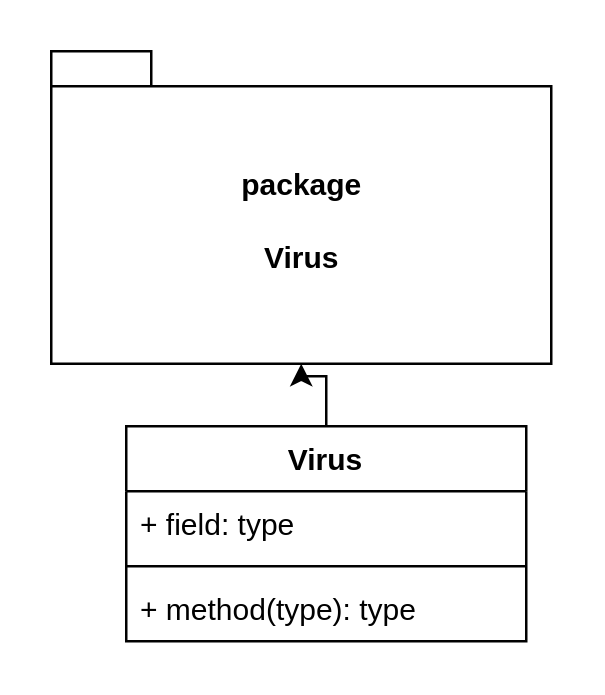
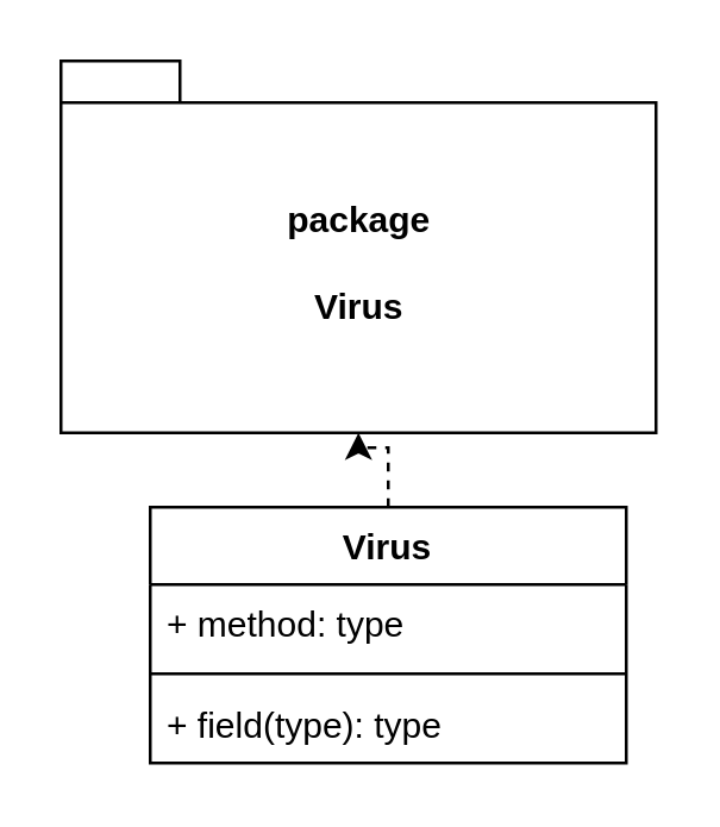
- <mxCell id="3" value="" style="edgeStyle=orthogonalEdgeStyle;rounded=0;orthogonalLoop=1;jettySize=auto;html=1;" edge="1" parent="1" source="4" target="2"><mxGeometry relative="1" as="geometry" /></mxCell>
+ <mxCell id="3" value="" style="edgeStyle=orthogonalEdgeStyle;rounded=0;orthogonalLoop=1;jettySize=auto;html=1;dashed=1;" edge="1" parent="1" source="4" target="2"><mxGeometry relative="1" as="geometry" /></mxCell>
- <mxCell id="5" value="+ field: type" style="text;strokeColor=none;fillColor=none;align=left;verticalAlign=top;spacingLeft=4;spacingRight=4;overflow=hidden;rotatable=0;points=[[0,0.5],[1,0.5]];portConstraint=eastwest;" parent="4" vertex="1"><mxGeometry y="26" width="160" height="26" as="geometry" /></mxCell>
+ <mxCell id="5" value="+ method: type" style="text;strokeColor=none;fillColor=none;align=left;verticalAlign=top;spacingLeft=4;spacingRight=4;overflow=hidden;rotatable=0;points=[[0,0.5],[1,0.5]];portConstraint=eastwest;" parent="4" vertex="1"><mxGeometry y="26" width="160" height="26" as="geometry" /></mxCell>
- <mxCell id="7" value="+ method(type): type" style="text;strokeColor=none;fillColor=none;align=left;verticalAlign=top;spacingLeft=4;spacingRight=4;overflow=hidden;rotatable=0;points=[[0,0.5],[1,0.5]];portConstraint=eastwest;" parent="4" vertex="1"><mxGeometry y="60" width="160" height="26" as="geometry" /></mxCell>
+ <mxCell id="7" value="+ field(type): type" style="text;strokeColor=none;fillColor=none;align=left;verticalAlign=top;spacingLeft=4;spacingRight=4;overflow=hidden;rotatable=0;points=[[0,0.5],[1,0.5]];portConstraint=eastwest;" parent="4" vertex="1"><mxGeometry y="60" width="160" height="26" as="geometry" /></mxCell>
